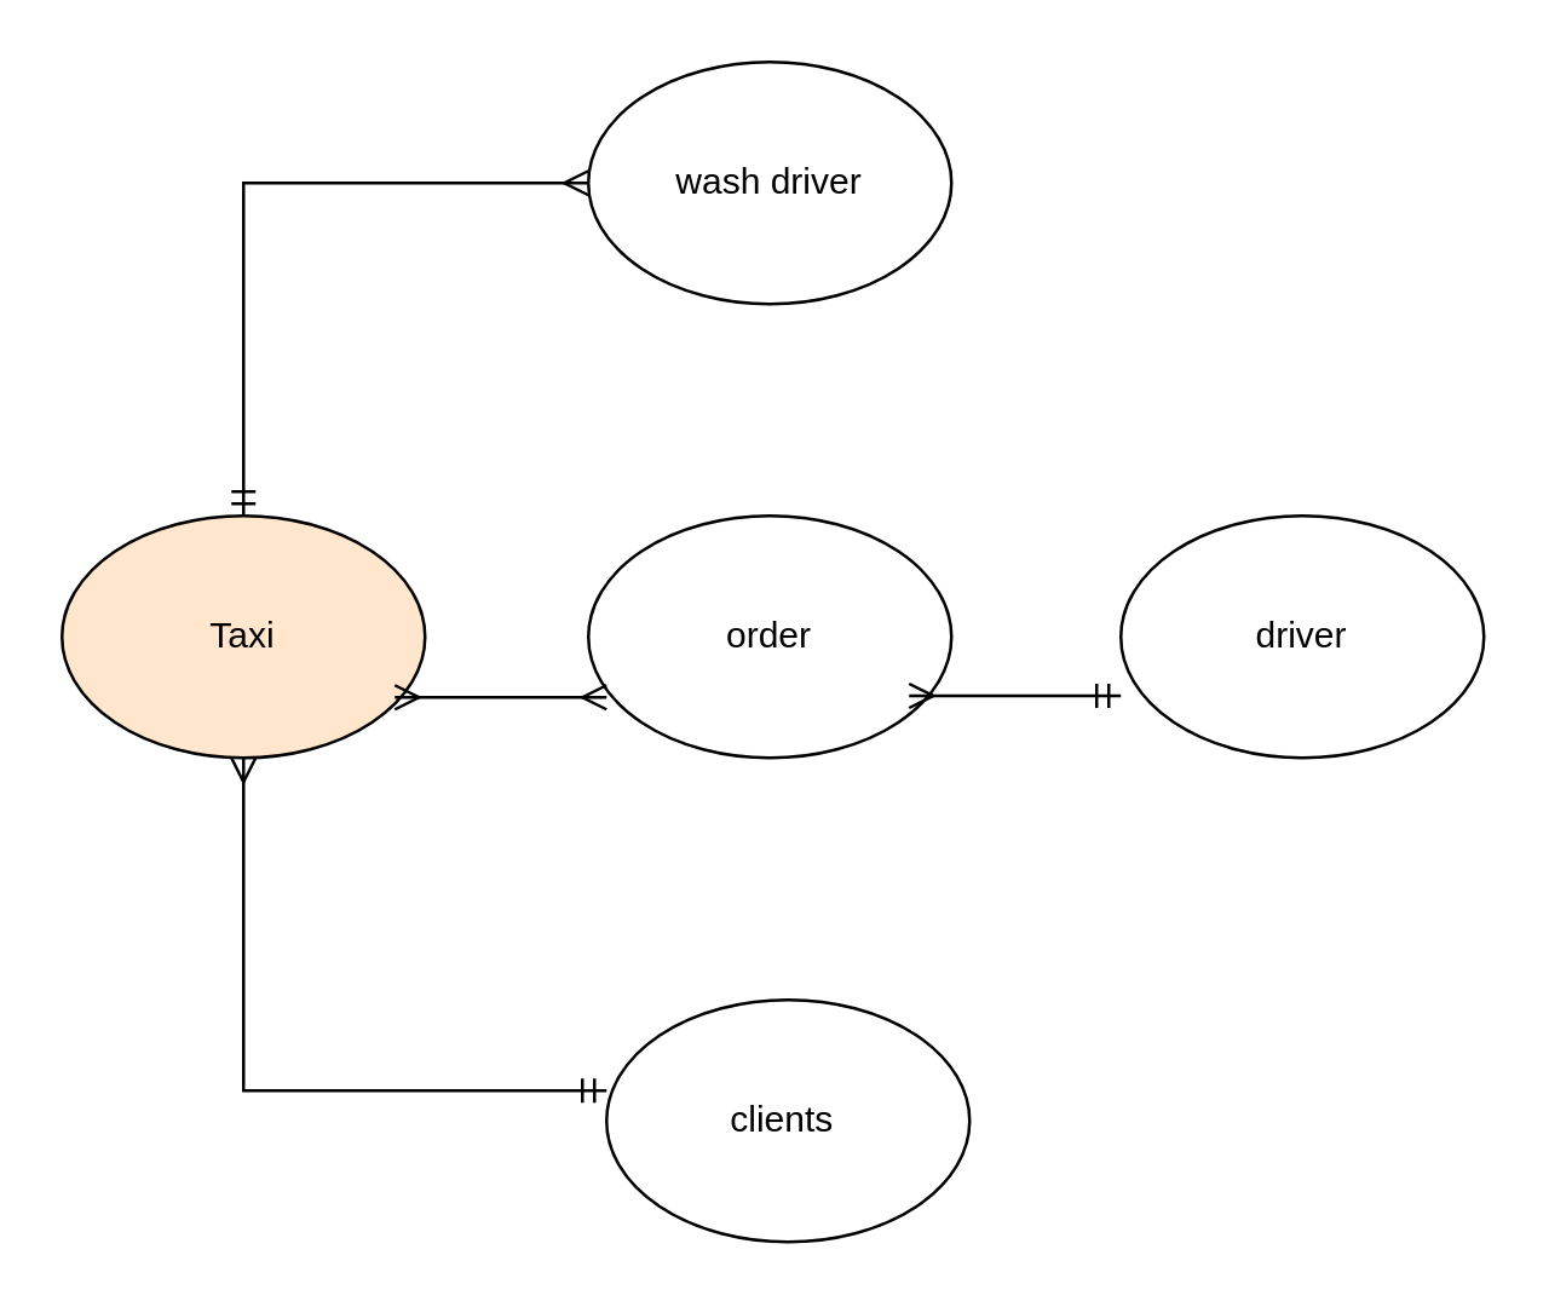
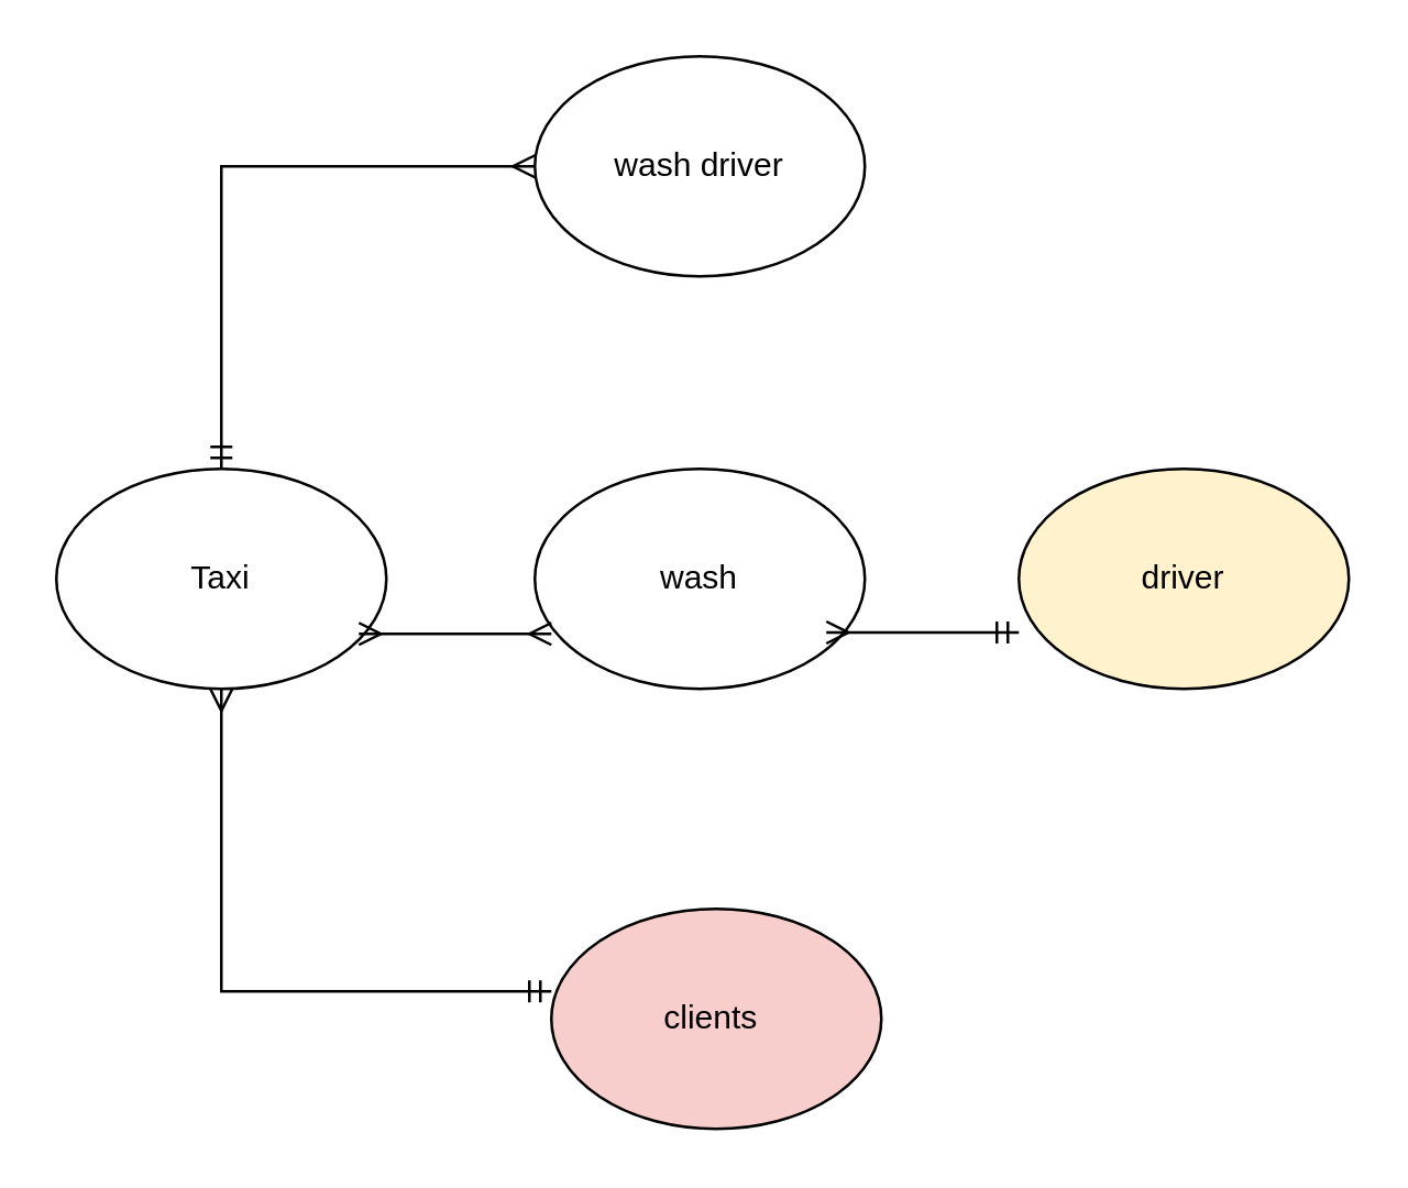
- <mxCell id="2" value="Taxi" style="ellipse;whiteSpace=wrap;html=1;fillColor=#ffe6cc;" vertex="1" parent="1"><mxGeometry x="20" y="170" width="120" height="80" as="geometry" /></mxCell>
+ <mxCell id="2" value="Taxi" style="ellipse;whiteSpace=wrap;html=1;" vertex="1" parent="1"><mxGeometry x="20" y="170" width="120" height="80" as="geometry" /></mxCell>
- <mxCell id="6" value="order" style="ellipse;whiteSpace=wrap;html=1;" vertex="1" parent="1"><mxGeometry x="194" y="170" width="120" height="80" as="geometry" /></mxCell>
+ <mxCell id="6" value="wash" style="ellipse;whiteSpace=wrap;html=1;" vertex="1" parent="1"><mxGeometry x="194" y="170" width="120" height="80" as="geometry" /></mxCell>
- <mxCell id="4" value="driver" style="ellipse;whiteSpace=wrap;html=1;" vertex="1" parent="1"><mxGeometry x="370" y="170" width="120" height="80" as="geometry" /></mxCell>
+ <mxCell id="4" value="driver" style="ellipse;whiteSpace=wrap;html=1;fillColor=#fff2cc;" vertex="1" parent="1"><mxGeometry x="370" y="170" width="120" height="80" as="geometry" /></mxCell>
- <mxCell id="3" value="clients&amp;nbsp;" style="ellipse;whiteSpace=wrap;html=1;" vertex="1" parent="1"><mxGeometry x="200" y="330" width="120" height="80" as="geometry" /></mxCell>
+ <mxCell id="3" value="clients&amp;nbsp;" style="ellipse;whiteSpace=wrap;html=1;fillColor=#f8cecc;" vertex="1" parent="1"><mxGeometry x="200" y="330" width="120" height="80" as="geometry" /></mxCell>
